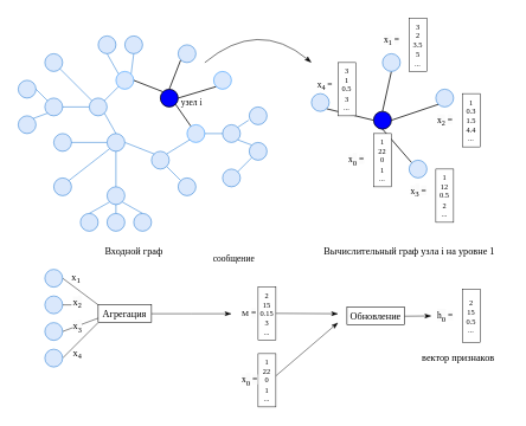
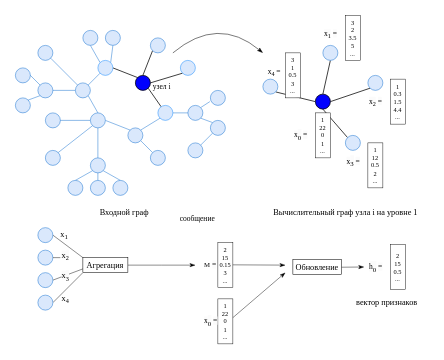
- <mxCell id="52" value="&lt;font style=&quot;font-size: 11px;&quot; face=&quot;Times New Roman&quot;&gt;Входной граф&lt;/font&gt;" style="text;html=1;align=center;verticalAlign=middle;resizable=0;points=[];autosize=1;strokeColor=none;fillColor=none;" vertex="1" parent="1"><mxGeometry x="105" y="268" width="90" height="30" as="geometry" /></mxCell>
+ <mxCell id="52" value="&lt;font style=&quot;font-size: 11px;&quot; face=&quot;Times New Roman&quot;&gt;Входной граф&lt;/font&gt;" style="text;html=1;align=center;verticalAlign=middle;resizable=0;points=[];autosize=1;strokeColor=none;fillColor=none;" vertex="1" parent="1"><mxGeometry x="120" y="268" width="90" height="30" as="geometry" /></mxCell>
